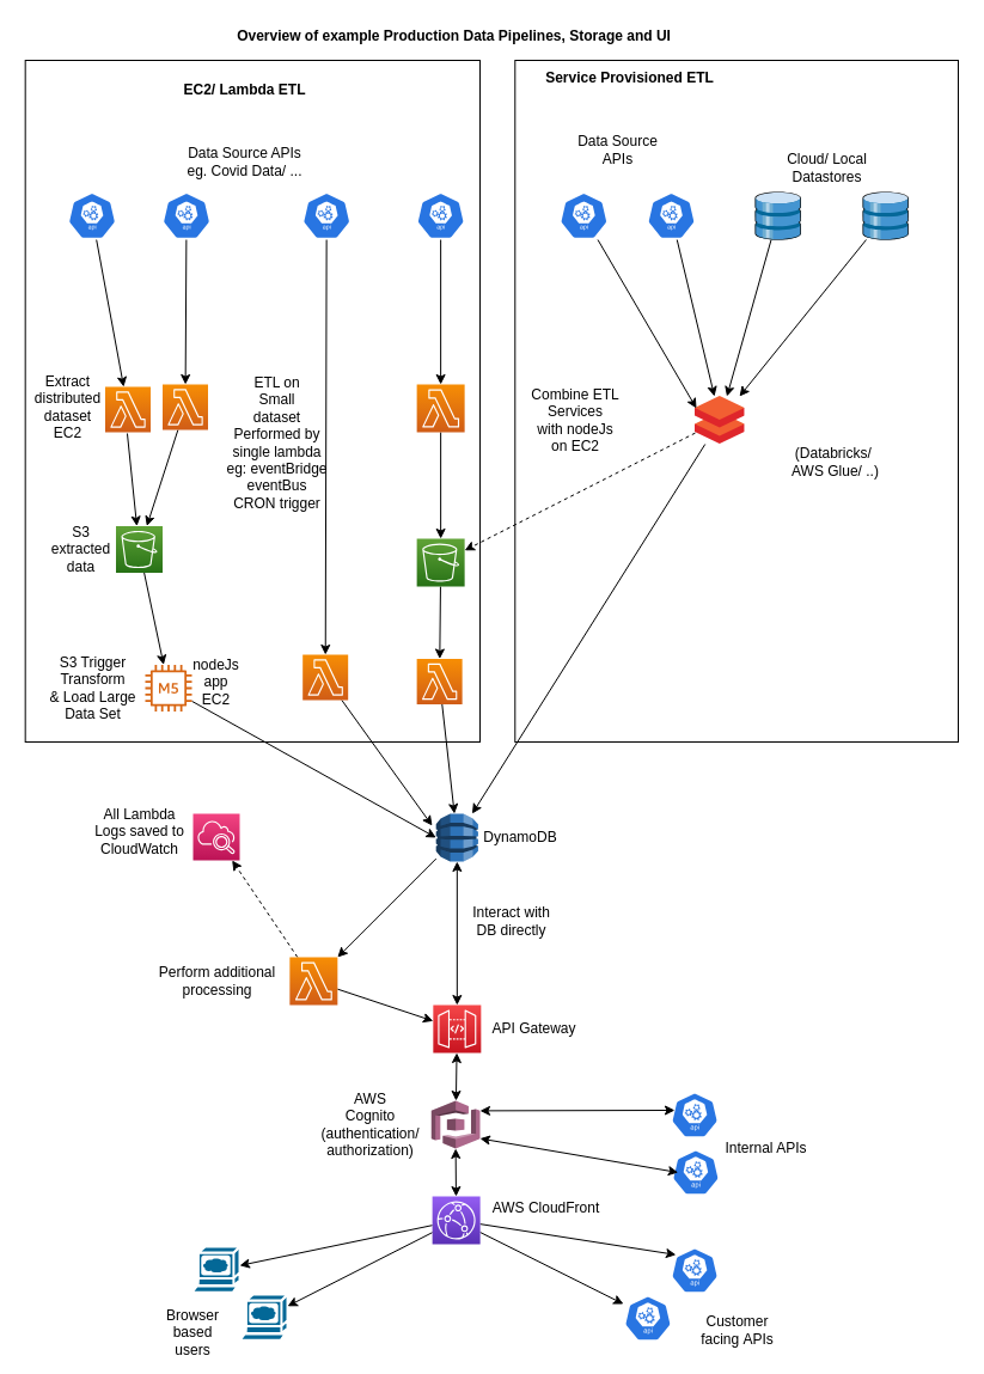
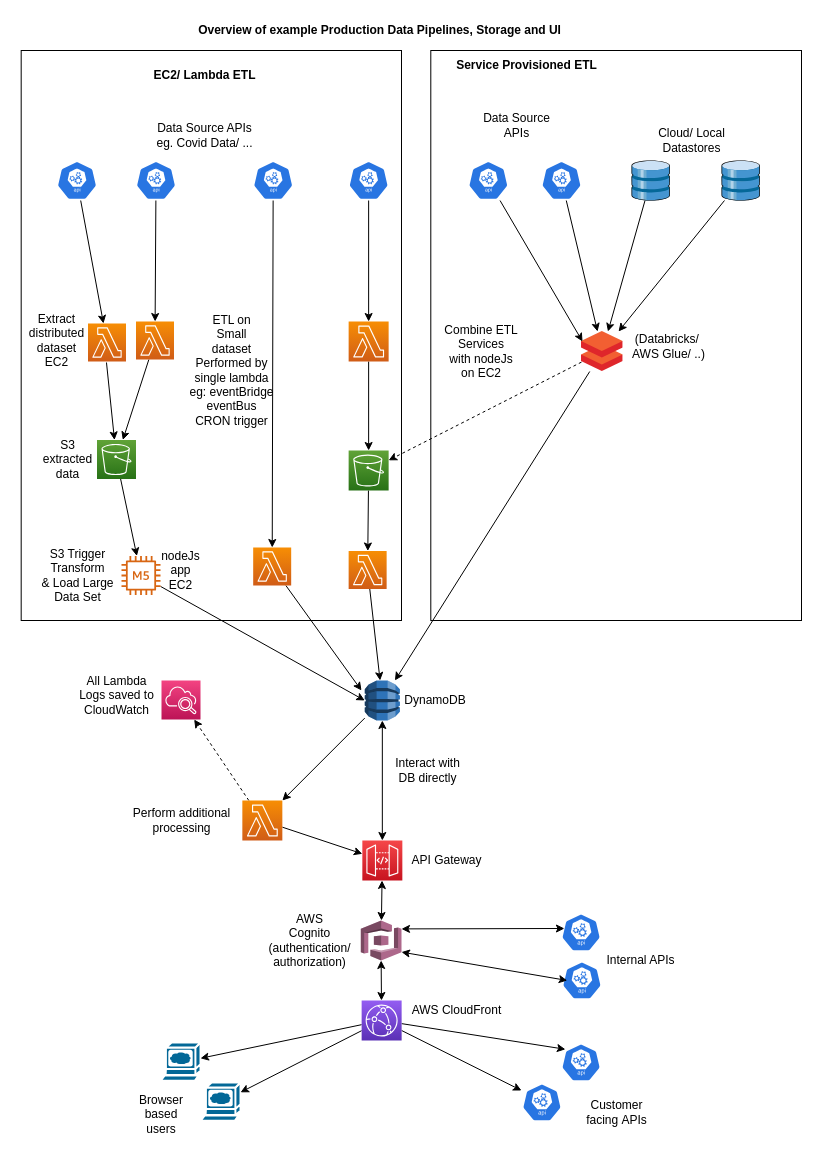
- <mxCell id="64" value="(Databricks/&amp;nbsp;&lt;br&gt;AWS Glue/ ..)" style="text;html=1;align=center;verticalAlign=middle;resizable=0;points=[];autosize=1;" parent="1" vertex="1"><mxGeometry x="652.67" y="371" width="90" height="30" as="geometry" /></mxCell>
+ <mxCell id="64" value="(Databricks/&amp;nbsp;&lt;br&gt;AWS Glue/ ..)" style="text;html=1;align=center;verticalAlign=middle;resizable=0;points=[];autosize=1;" parent="1" vertex="1"><mxGeometry x="622.67" y="331" width="90" height="30" as="geometry" /></mxCell>
